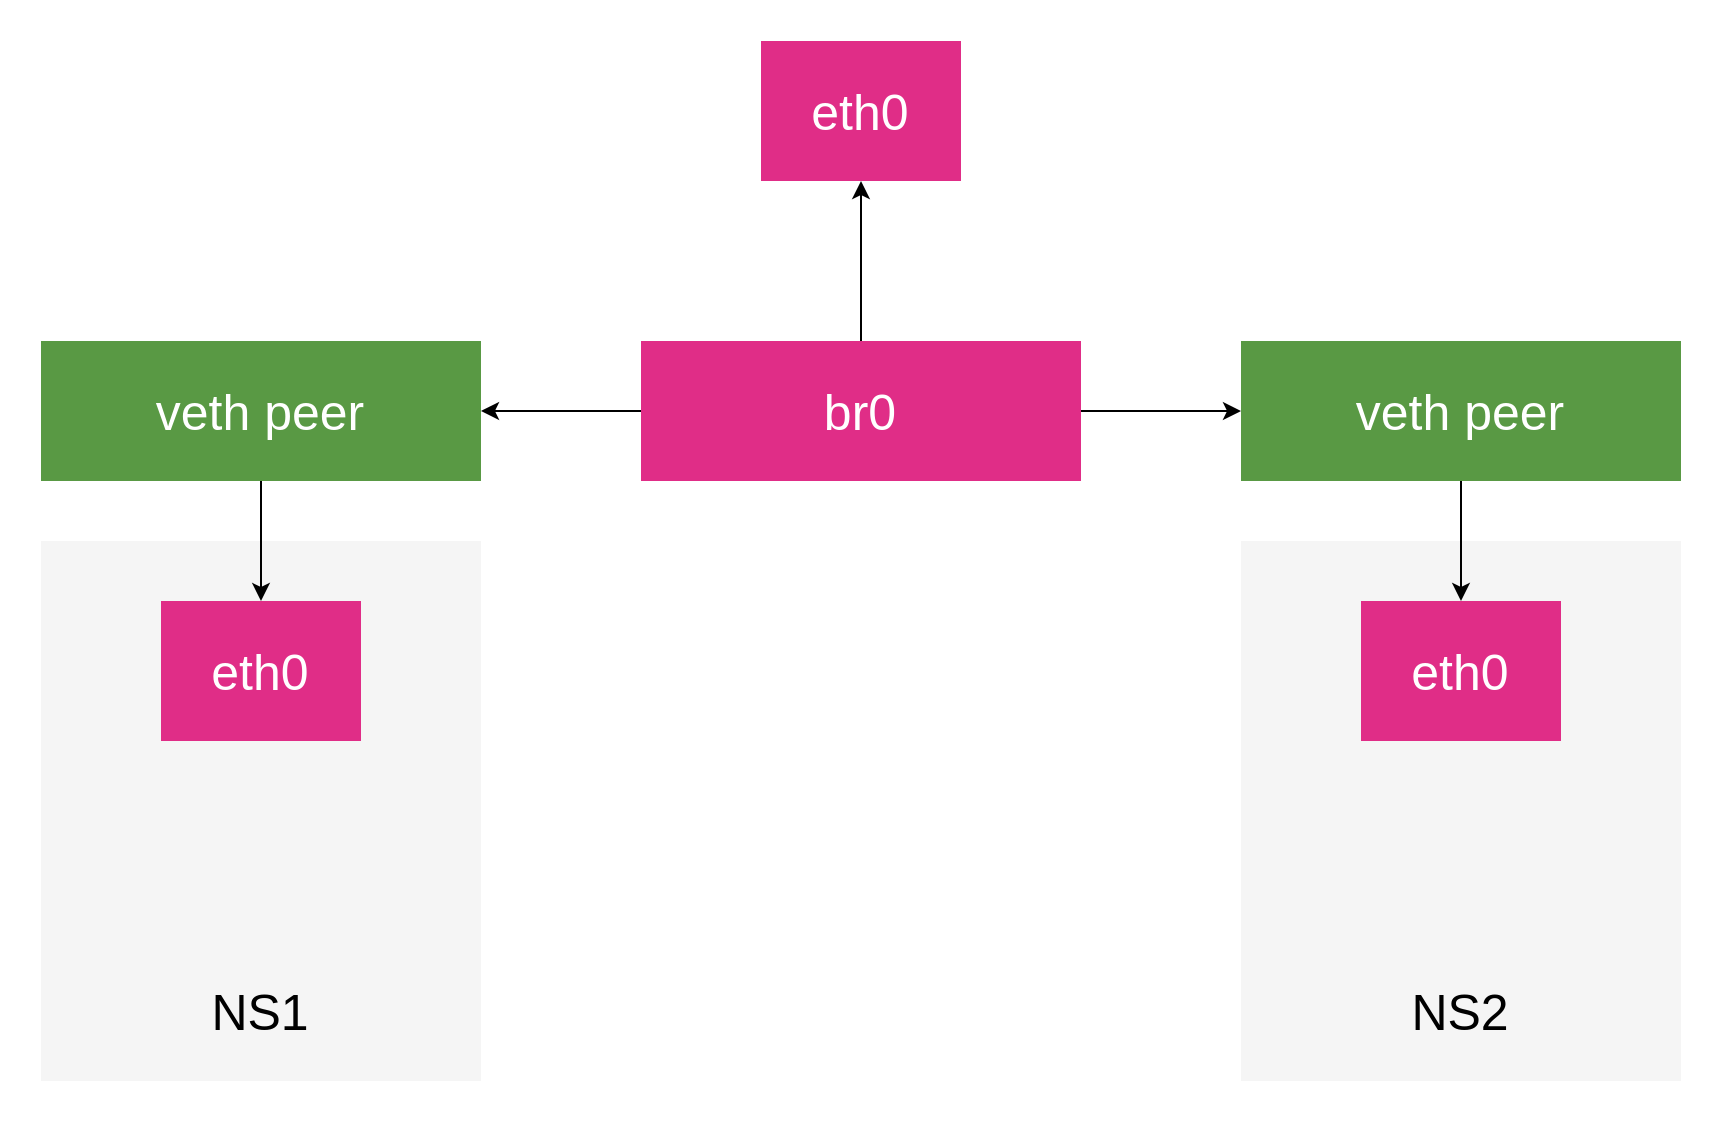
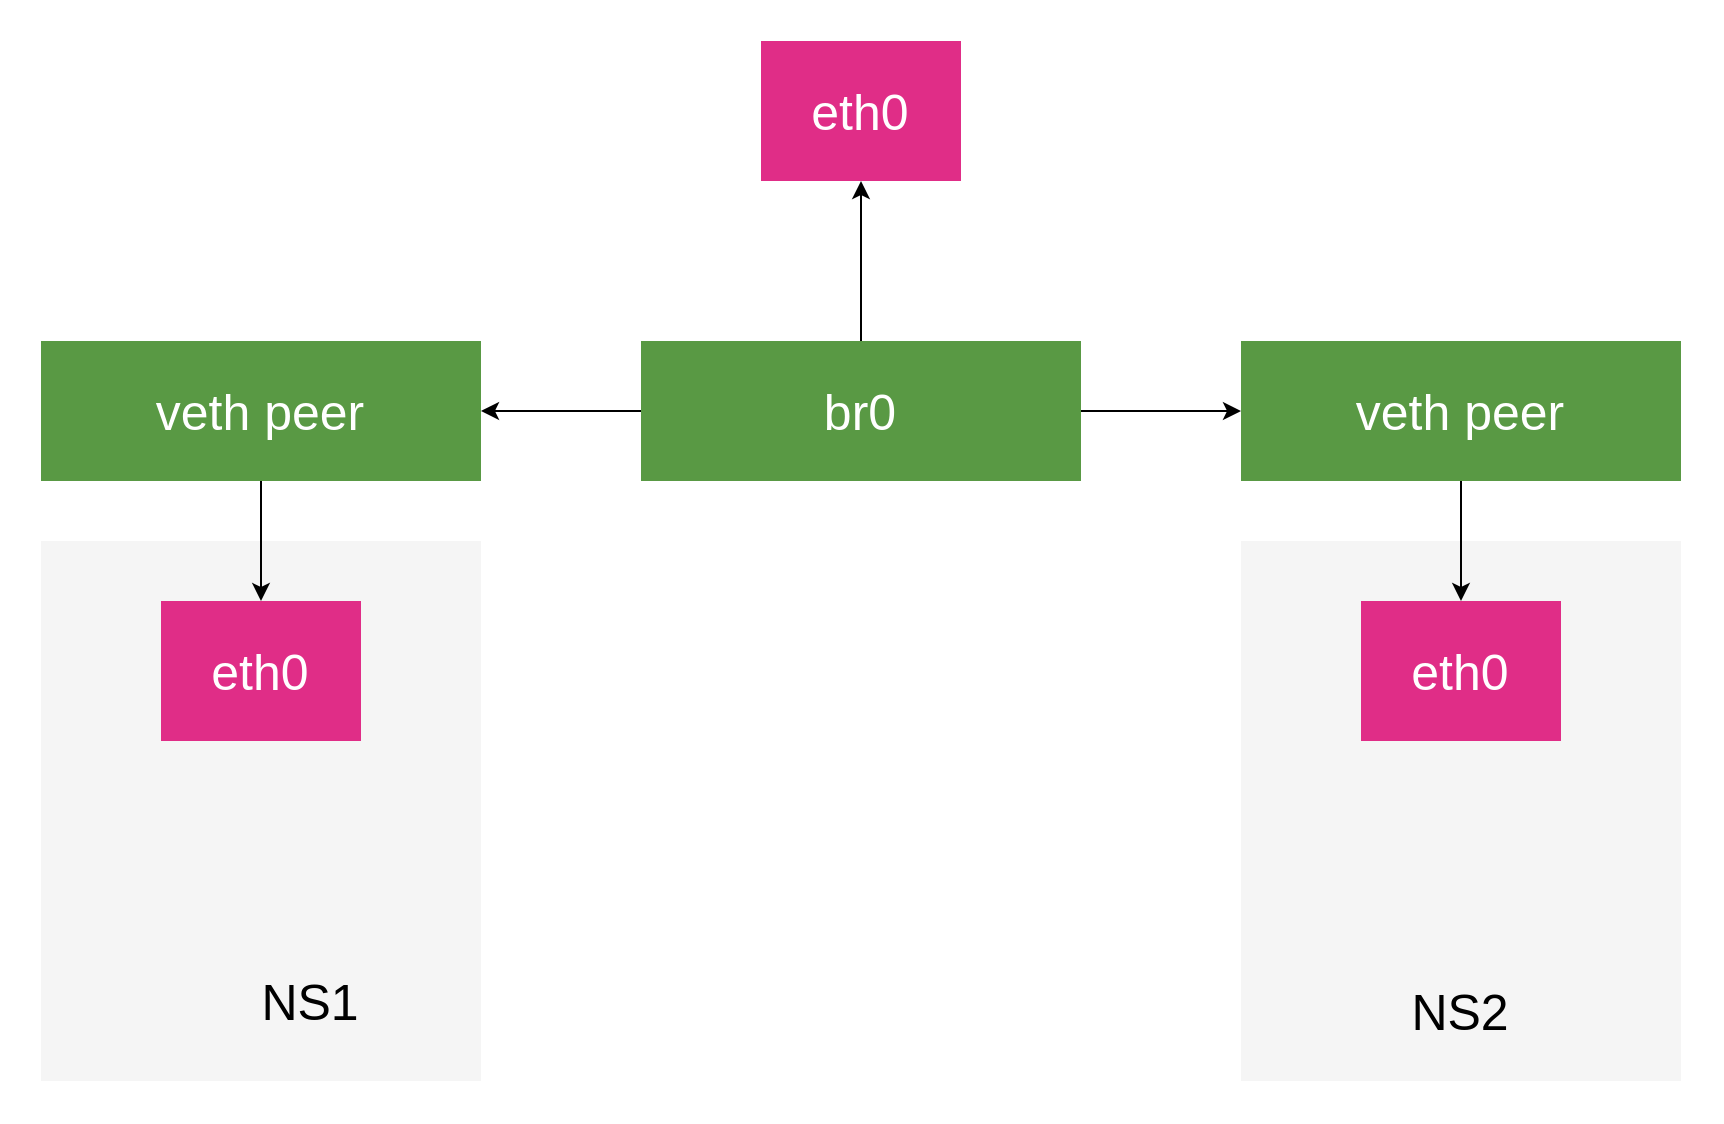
- <mxCell id="7" value="br0" style="rounded=0;whiteSpace=wrap;html=1;fontSize=25;fillColor=#E02D87;fontColor=#FFFFFF;strokeColor=none;" parent="1" vertex="1"><mxGeometry x="320" y="170" width="220" height="70" as="geometry" /></mxCell>
+ <mxCell id="7" value="br0" style="rounded=0;whiteSpace=wrap;html=1;fontSize=25;fillColor=#599944;fontColor=#FFFFFF;strokeColor=none;" parent="1" vertex="1"><mxGeometry x="320" y="170" width="220" height="70" as="geometry" /></mxCell>
- <mxCell id="14" value="NS1" style="text;html=1;strokeColor=none;fillColor=none;align=center;verticalAlign=middle;whiteSpace=wrap;rounded=0;fontSize=25;" parent="1" vertex="1"><mxGeometry x="110" y="495" width="40" height="20" as="geometry" /></mxCell>
+ <mxCell id="14" value="NS1" style="text;html=1;strokeColor=none;fillColor=none;align=center;verticalAlign=middle;whiteSpace=wrap;rounded=0;fontSize=25;" parent="1" vertex="1"><mxGeometry x="135" y="490" width="40" height="20" as="geometry" /></mxCell>
